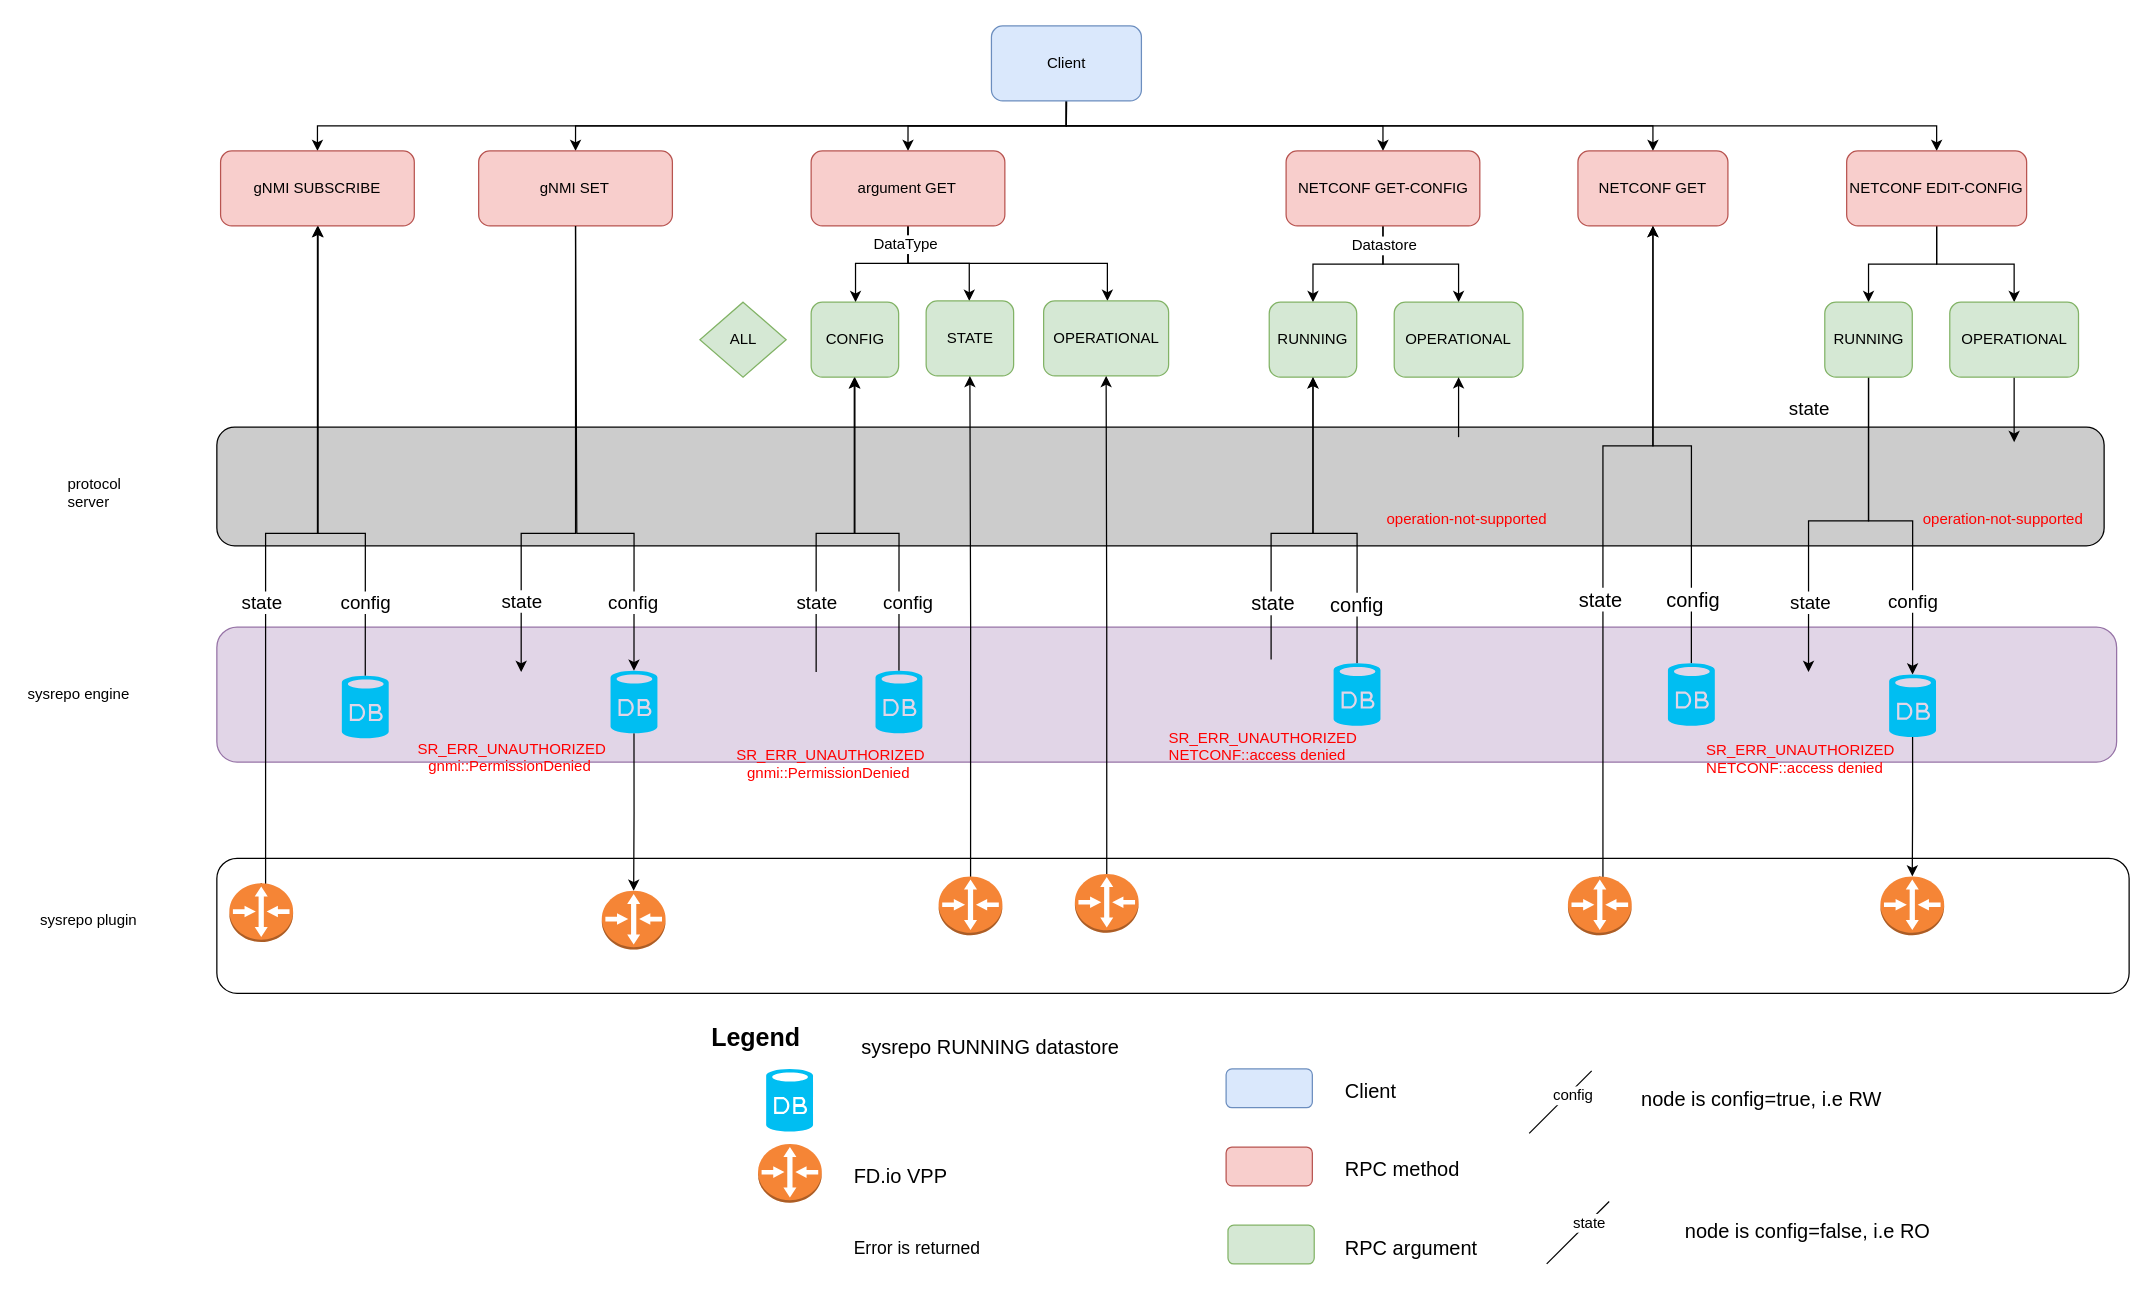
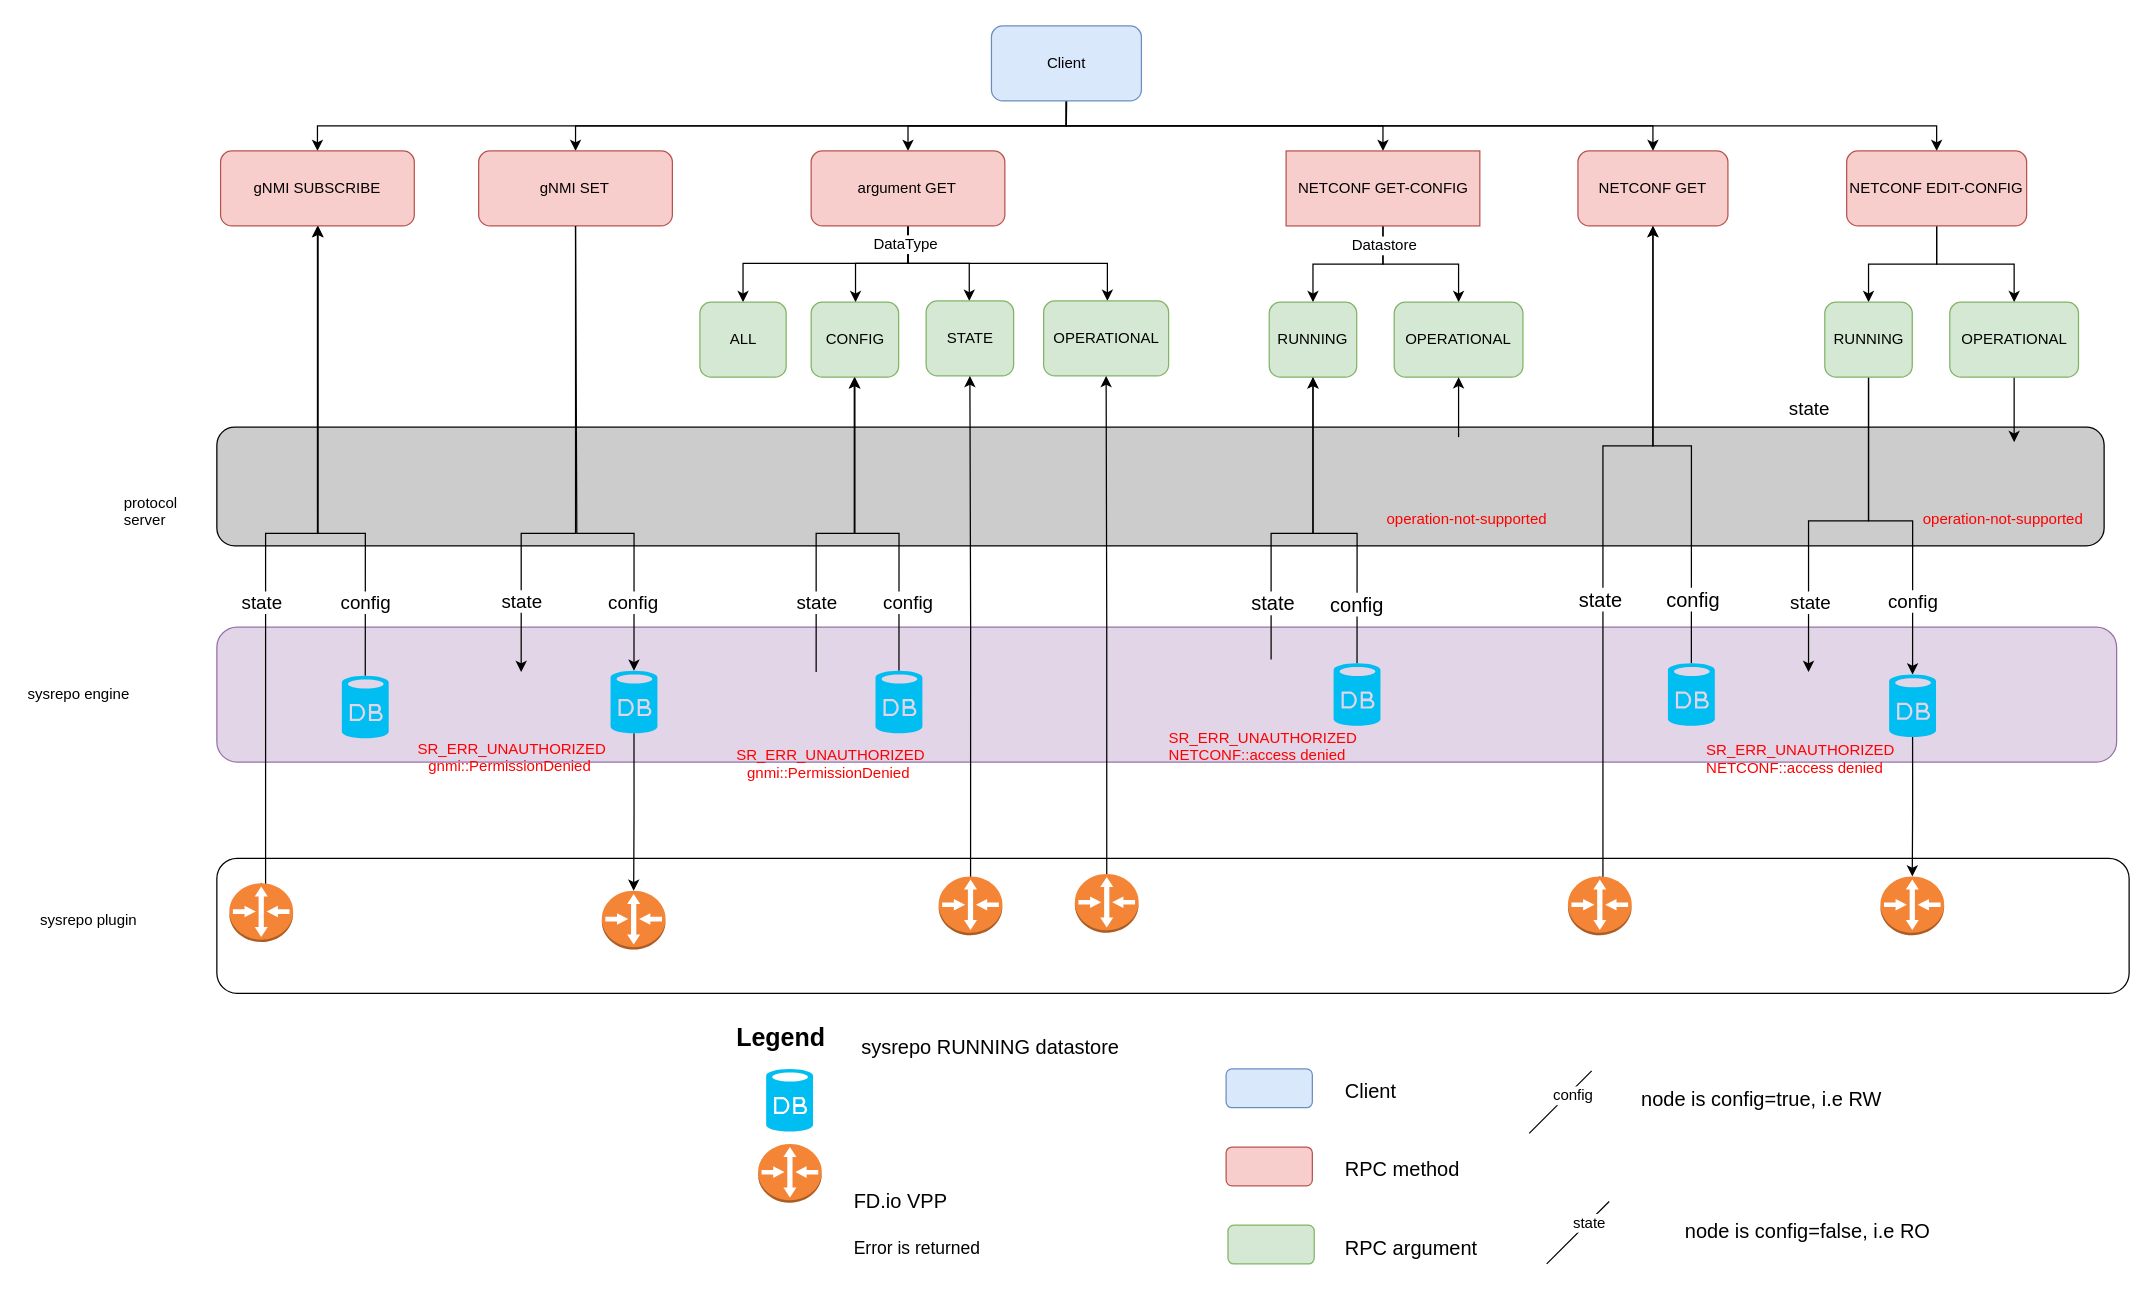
- <mxCell id="19" value="&lt;div style=&quot;text-align: left&quot;&gt;&lt;span&gt;NETCONF GET-CONFIG&lt;/span&gt;&lt;/div&gt;" style="rounded=1;whiteSpace=wrap;html=1;fillColor=#f8cecc;strokeColor=#b85450;" vertex="1" parent="1"><mxGeometry x="1028.5" y="120" width="155" height="60" as="geometry" /></mxCell>
+ <mxCell id="19" value="&lt;div style=&quot;text-align: left&quot;&gt;&lt;span&gt;NETCONF GET-CONFIG&lt;/span&gt;&lt;/div&gt;" style="whiteSpace=wrap;html=1;fillColor=#f8cecc;strokeColor=#b85450;rounded=0;" vertex="1" parent="1"><mxGeometry x="1028.5" y="120" width="155" height="60" as="geometry" /></mxCell>
+ <mxCell id="20" style="edgeStyle=orthogonalEdgeStyle;rounded=0;orthogonalLoop=1;jettySize=auto;html=1;exitX=0.5;exitY=1;exitDx=0;exitDy=0;" edge="1" parent="1" source="25" target="34"><mxGeometry relative="1" as="geometry"><Array as="points"><mxPoint x="726" y="210" /><mxPoint x="594" y="210" /></Array></mxGeometry></mxCell>
- <mxCell id="34" value="ALL" style="rhombus;whiteSpace=wrap;html=1;fillColor=#d5e8d4;strokeColor=#82b366;" vertex="1" parent="1"><mxGeometry x="559.5" y="241" width="69" height="60" as="geometry" /></mxCell>
+ <mxCell id="34" value="ALL" style="rounded=1;whiteSpace=wrap;html=1;fillColor=#d5e8d4;strokeColor=#82b366;" vertex="1" parent="1"><mxGeometry x="559.5" y="241" width="69" height="60" as="geometry" /></mxCell>
- <mxCell id="81" value="protocol&lt;br&gt;server&lt;br&gt;" style="text;html=1;resizable=0;points=[];autosize=1;align=left;verticalAlign=top;spacingTop=-4;" vertex="1" parent="1"><mxGeometry x="52" y="377" width="60" height="30" as="geometry" /></mxCell>
+ <mxCell id="81" value="protocol&lt;br&gt;server&lt;br&gt;" style="text;html=1;resizable=0;points=[];autosize=1;align=left;verticalAlign=top;spacingTop=-4;" vertex="1" parent="1"><mxGeometry x="97" y="392" width="60" height="30" as="geometry" /></mxCell>
- <mxCell id="28" value="&lt;b&gt;&lt;font style=&quot;font-size: 20px&quot;&gt;Legend&lt;/font&gt;&lt;/b&gt;" style="text;html=1;resizable=0;points=[];autosize=1;align=left;verticalAlign=top;spacingTop=-4;" vertex="1" parent="1"><mxGeometry x="566.5" y="814.5" width="90" height="20" as="geometry" /></mxCell>
+ <mxCell id="28" value="&lt;b&gt;&lt;font style=&quot;font-size: 20px&quot;&gt;Legend&lt;/font&gt;&lt;/b&gt;" style="text;html=1;resizable=0;points=[];autosize=1;align=left;verticalAlign=top;spacingTop=-4;" vertex="1" parent="1"><mxGeometry x="586.5" y="814.5" width="90" height="20" as="geometry" /></mxCell>
- <mxCell id="31" value="&lt;font style=&quot;font-size: 16px&quot;&gt;FD.io VPP&lt;/font&gt;" style="text;html=1;resizable=0;points=[];autosize=1;align=left;verticalAlign=top;spacingTop=-4;" vertex="1" parent="1"><mxGeometry x="681" y="928" width="90" height="20" as="geometry" /></mxCell>
+ <mxCell id="31" value="&lt;font style=&quot;font-size: 16px&quot;&gt;FD.io VPP&lt;/font&gt;" style="text;html=1;resizable=0;points=[];autosize=1;align=left;verticalAlign=top;spacingTop=-4;" vertex="1" parent="1"><mxGeometry x="681" y="948" width="90" height="20" as="geometry" /></mxCell>
